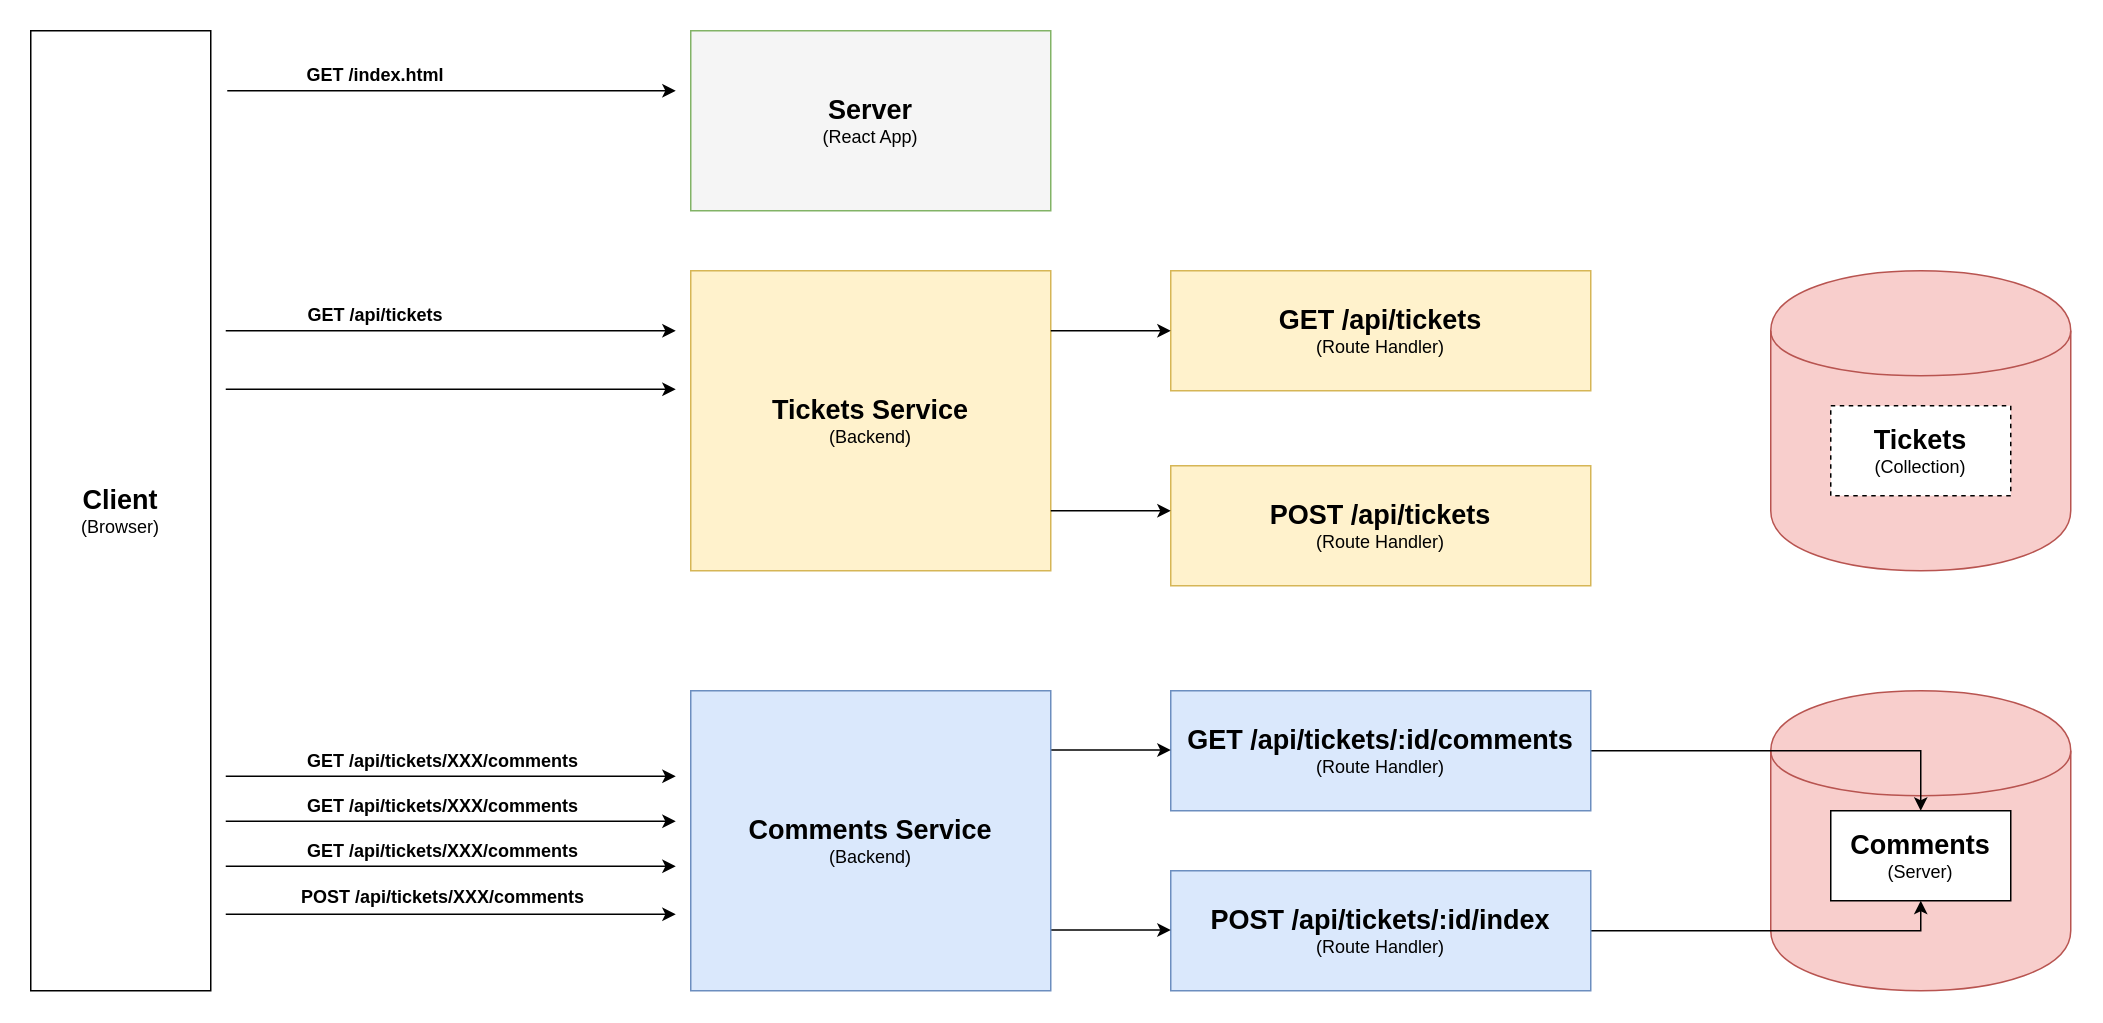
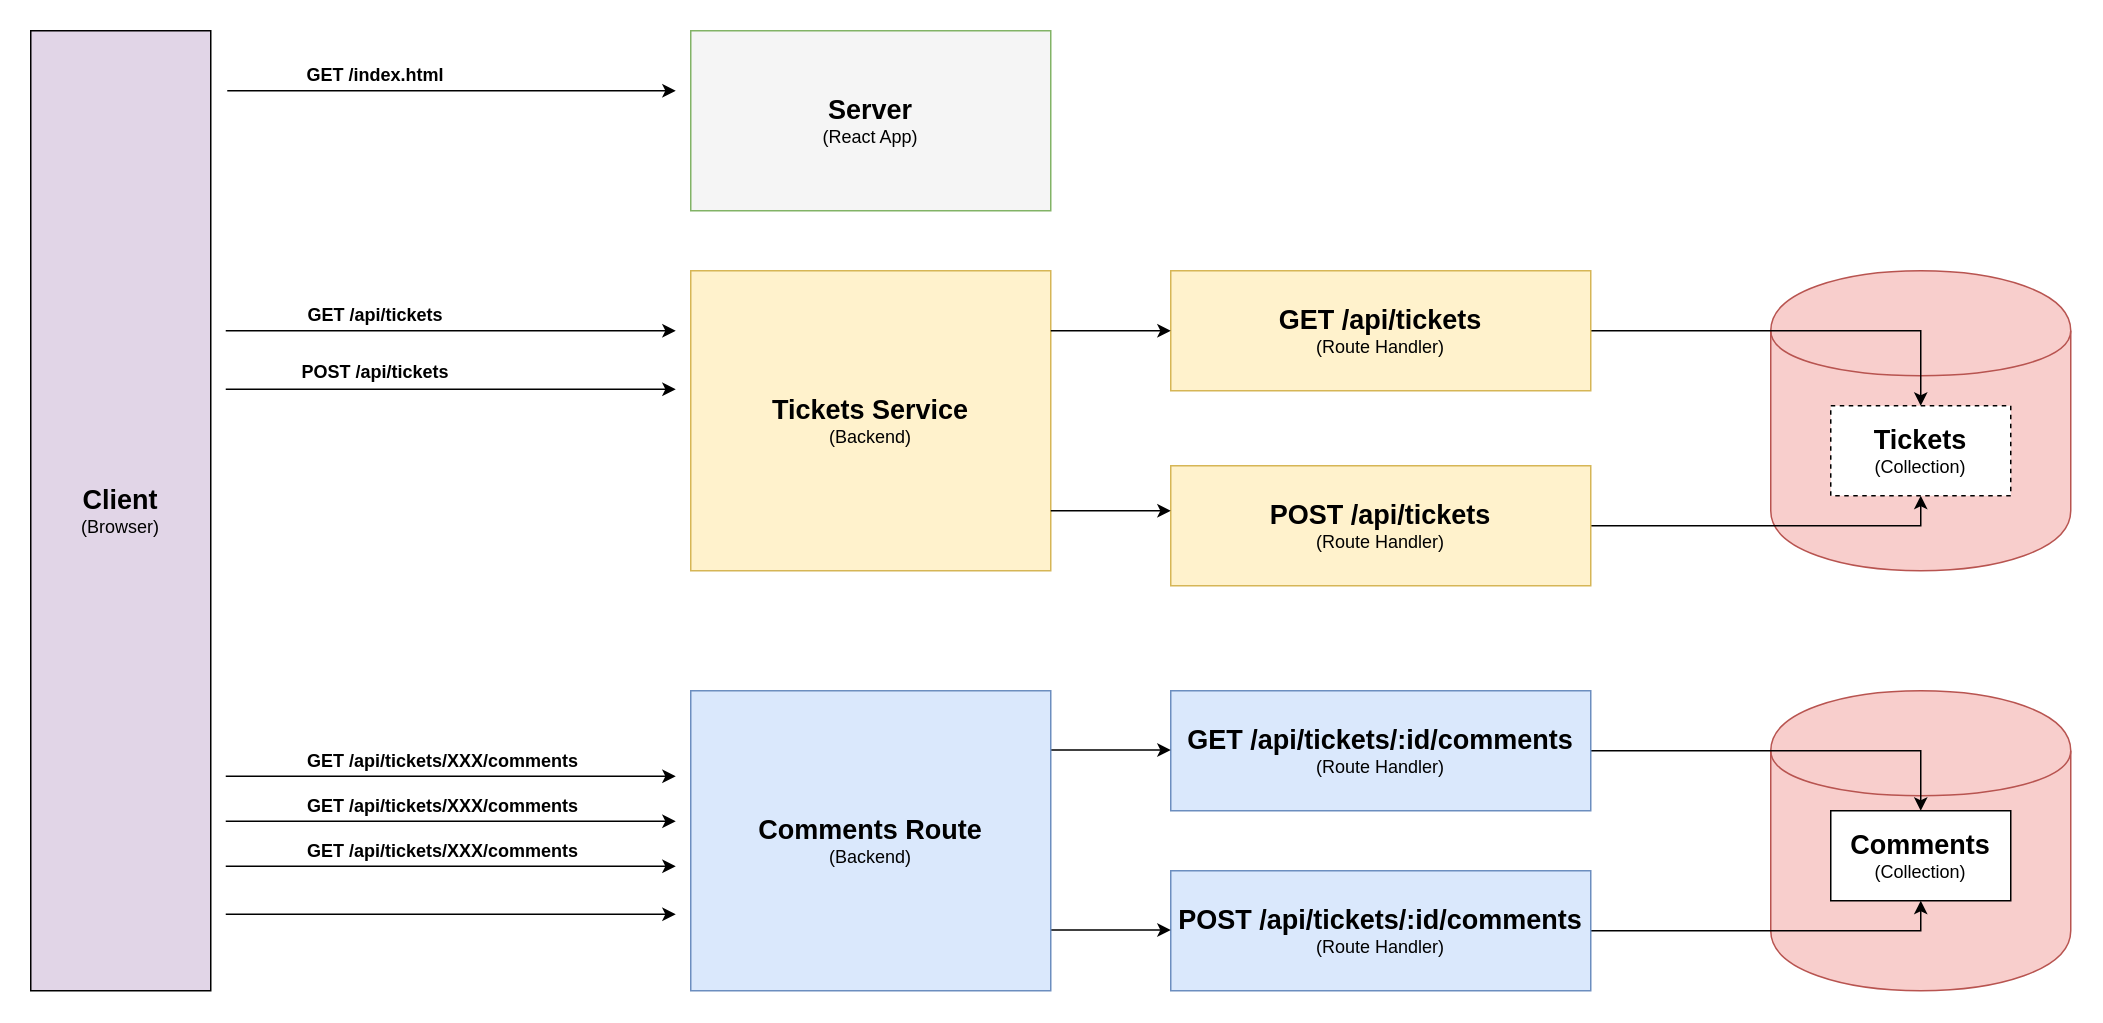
+ <mxCell id="21" style="edgeStyle=orthogonalEdgeStyle;rounded=0;orthogonalLoop=1;jettySize=auto;html=1;exitX=1;exitY=0.5;exitDx=0;exitDy=0;" edge="1" parent="1" source="22" target="33"><mxGeometry relative="1" as="geometry" /></mxCell>
+ <mxCell id="18" value="POST /api/tickets" style="text;html=1;strokeColor=none;fillColor=none;align=center;verticalAlign=middle;whiteSpace=wrap;rounded=0;fontStyle=1" vertex="1" parent="1"><mxGeometry x="170" y="238" width="160" height="20" as="geometry" /></mxCell>
- <mxCell id="4" value="&lt;b&gt;&lt;font style=&quot;font-size: 18px&quot;&gt;Client&lt;/font&gt;&lt;/b&gt;&lt;br&gt;(Browser)" style="rounded=0;whiteSpace=wrap;html=1;" vertex="1" parent="1"><mxGeometry x="20" y="20" width="120" height="640" as="geometry" /></mxCell>
+ <mxCell id="4" value="&lt;b&gt;&lt;font style=&quot;font-size: 18px&quot;&gt;Client&lt;/font&gt;&lt;/b&gt;&lt;br&gt;(Browser)" style="rounded=0;whiteSpace=wrap;html=1;fillColor=#e1d5e7;" vertex="1" parent="1"><mxGeometry x="20" y="20" width="120" height="640" as="geometry" /></mxCell>
+ <mxCell id="25" style="edgeStyle=orthogonalEdgeStyle;rounded=0;orthogonalLoop=1;jettySize=auto;html=1;exitX=1;exitY=0.5;exitDx=0;exitDy=0;entryX=0.5;entryY=1;entryDx=0;entryDy=0;" edge="1" parent="1" source="26" target="33"><mxGeometry relative="1" as="geometry" /></mxCell>
- <mxCell id="34" value="&lt;font style=&quot;font-size: 18px&quot;&gt;&lt;b&gt;Comments Service&lt;/b&gt;&lt;/font&gt;&lt;br&gt;(Backend)" style="rounded=0;whiteSpace=wrap;html=1;fillColor=#dae8fc;strokeColor=#6c8ebf;" vertex="1" parent="1"><mxGeometry x="460" y="460" width="240" height="200" as="geometry" /></mxCell>
+ <mxCell id="34" value="&lt;font style=&quot;font-size: 18px&quot;&gt;&lt;b&gt;Comments Route&lt;/b&gt;&lt;/font&gt;&lt;br&gt;(Backend)" style="rounded=0;whiteSpace=wrap;html=1;fillColor=#dae8fc;strokeColor=#6c8ebf;" vertex="1" parent="1"><mxGeometry x="460" y="460" width="240" height="200" as="geometry" /></mxCell>
- <mxCell id="35" value="&lt;font style=&quot;font-size: 18px&quot;&gt;&lt;b&gt;Comments&lt;/b&gt;&lt;/font&gt;&lt;br&gt;(Server)" style="rounded=0;whiteSpace=wrap;html=1;" vertex="1" parent="1"><mxGeometry x="1220" y="540" width="120" height="60" as="geometry" /></mxCell>
+ <mxCell id="35" value="&lt;font style=&quot;font-size: 18px&quot;&gt;&lt;b&gt;Comments&lt;/b&gt;&lt;/font&gt;&lt;br&gt;(Collection)" style="rounded=0;whiteSpace=wrap;html=1;" vertex="1" parent="1"><mxGeometry x="1220" y="540" width="120" height="60" as="geometry" /></mxCell>
- <mxCell id="20" value="POST /api/tickets/XXX/comments" style="text;html=1;strokeColor=none;fillColor=none;align=center;verticalAlign=middle;whiteSpace=wrap;rounded=0;fontStyle=1" vertex="1" parent="1"><mxGeometry x="170" y="588" width="250" height="20" as="geometry" /></mxCell>
- <mxCell id="28" value="&lt;font style=&quot;font-size: 18px&quot;&gt;&lt;b&gt;POST /api/tickets/:id/index&lt;/b&gt;&lt;/font&gt;&lt;br&gt;(Route Handler)" style="rounded=0;whiteSpace=wrap;html=1;fillColor=#dae8fc;strokeColor=#6c8ebf;" vertex="1" parent="1"><mxGeometry x="780" y="580" width="280" height="80" as="geometry" /></mxCell>
+ <mxCell id="28" value="&lt;font style=&quot;font-size: 18px&quot;&gt;&lt;b&gt;POST /api/tickets/:id/comments&lt;/b&gt;&lt;/font&gt;&lt;br&gt;(Route Handler)" style="rounded=0;whiteSpace=wrap;html=1;fillColor=#dae8fc;strokeColor=#6c8ebf;" vertex="1" parent="1"><mxGeometry x="780" y="580" width="280" height="80" as="geometry" /></mxCell>
